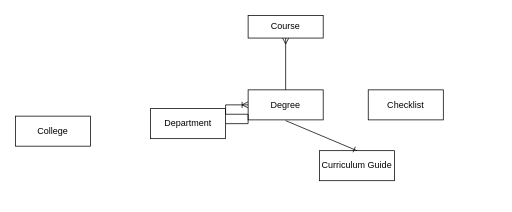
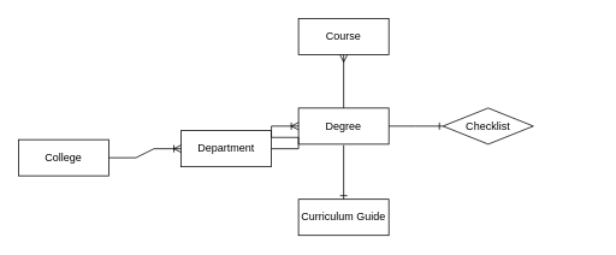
- <mxCell id="2" value="Course" style="whiteSpace=wrap;html=1;align=center;" vertex="1" parent="1"><mxGeometry x="330" y="20" width="100" height="30" as="geometry" /></mxCell>
+ <mxCell id="2" value="Course" style="whiteSpace=wrap;html=1;align=center;" vertex="1" parent="1"><mxGeometry x="330" y="20" width="100" height="40" as="geometry" /></mxCell>
+ <mxCell id="10" value="" style="edgeStyle=entityRelationEdgeStyle;fontSize=12;html=1;endArrow=ERone;endFill=1;rounded=0;entryX=0;entryY=0.5;entryDx=0;entryDy=0;exitX=1;exitY=0.5;exitDx=0;exitDy=0;" edge="1" parent="1" source="3" target="6"><mxGeometry width="100" height="100" relative="1" as="geometry"><mxPoint x="590" y="144" as="sourcePoint" /><mxPoint x="650" y="134" as="targetPoint" /><Array as="points"><mxPoint x="600" y="139" /><mxPoint x="630" y="139" /><mxPoint x="600" y="134" /><mxPoint x="600" y="134" /><mxPoint x="660" y="129" /><mxPoint x="650" y="124" /></Array></mxGeometry></mxCell>
- <mxCell id="6" value="Checklist" style="whiteSpace=wrap;html=1;align=center;" vertex="1" parent="1"><mxGeometry x="490" y="119" width="100" height="40" as="geometry" /></mxCell>
+ <mxCell id="6" value="Checklist" style="rhombus;whiteSpace=wrap;html=1;align=center;" vertex="1" parent="1"><mxGeometry x="490" y="119" width="100" height="40" as="geometry" /></mxCell>
+ <mxCell id="8" value="" style="edgeStyle=entityRelationEdgeStyle;fontSize=12;html=1;endArrow=ERoneToMany;rounded=0;exitX=1;exitY=0.5;exitDx=0;exitDy=0;entryX=0;entryY=0.5;entryDx=0;entryDy=0;" edge="1" parent="1" source="5" target="4"><mxGeometry width="100" height="100" relative="1" as="geometry"><mxPoint x="340" y="379" as="sourcePoint" /><mxPoint x="440" y="279" as="targetPoint" /></mxGeometry></mxCell>
- <mxCell id="7" value="Curriculum Guide" style="whiteSpace=wrap;html=1;align=center;" vertex="1" parent="1"><mxGeometry x="425" y="200" width="100" height="40" as="geometry" /></mxCell>
+ <mxCell id="7" value="Curriculum Guide" style="whiteSpace=wrap;html=1;align=center;" vertex="1" parent="1"><mxGeometry x="330" y="220" width="100" height="40" as="geometry" /></mxCell>
